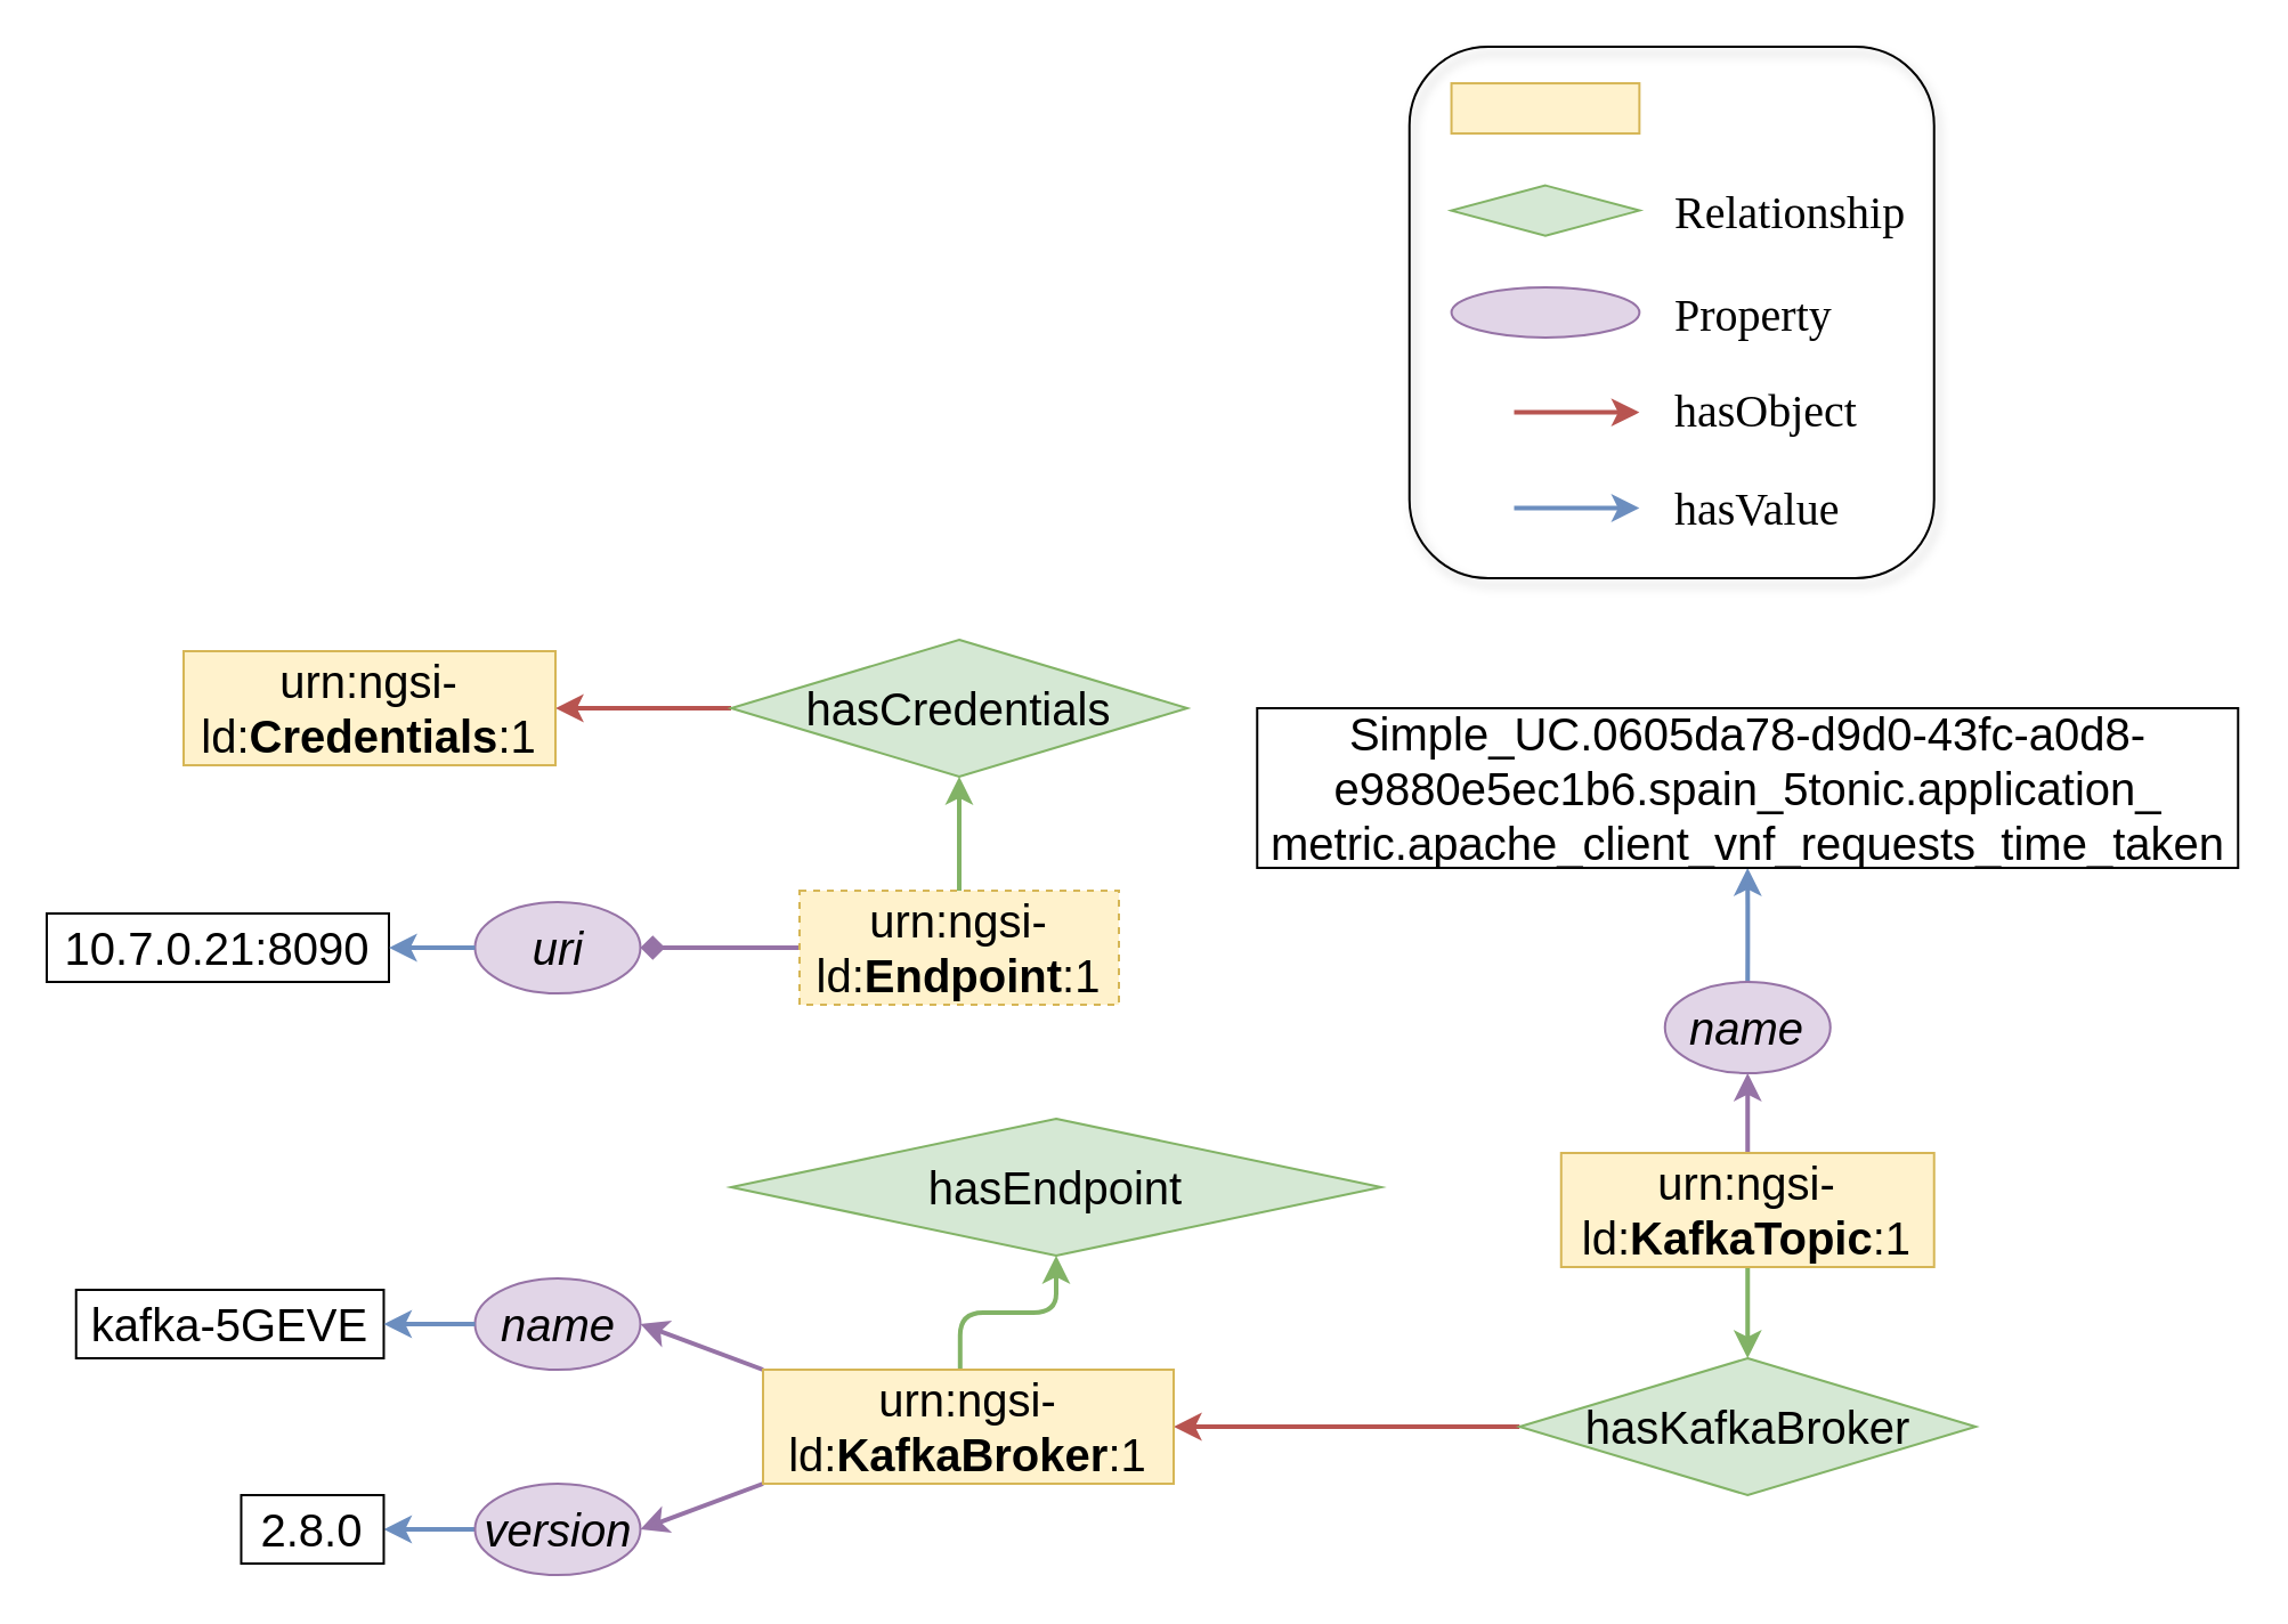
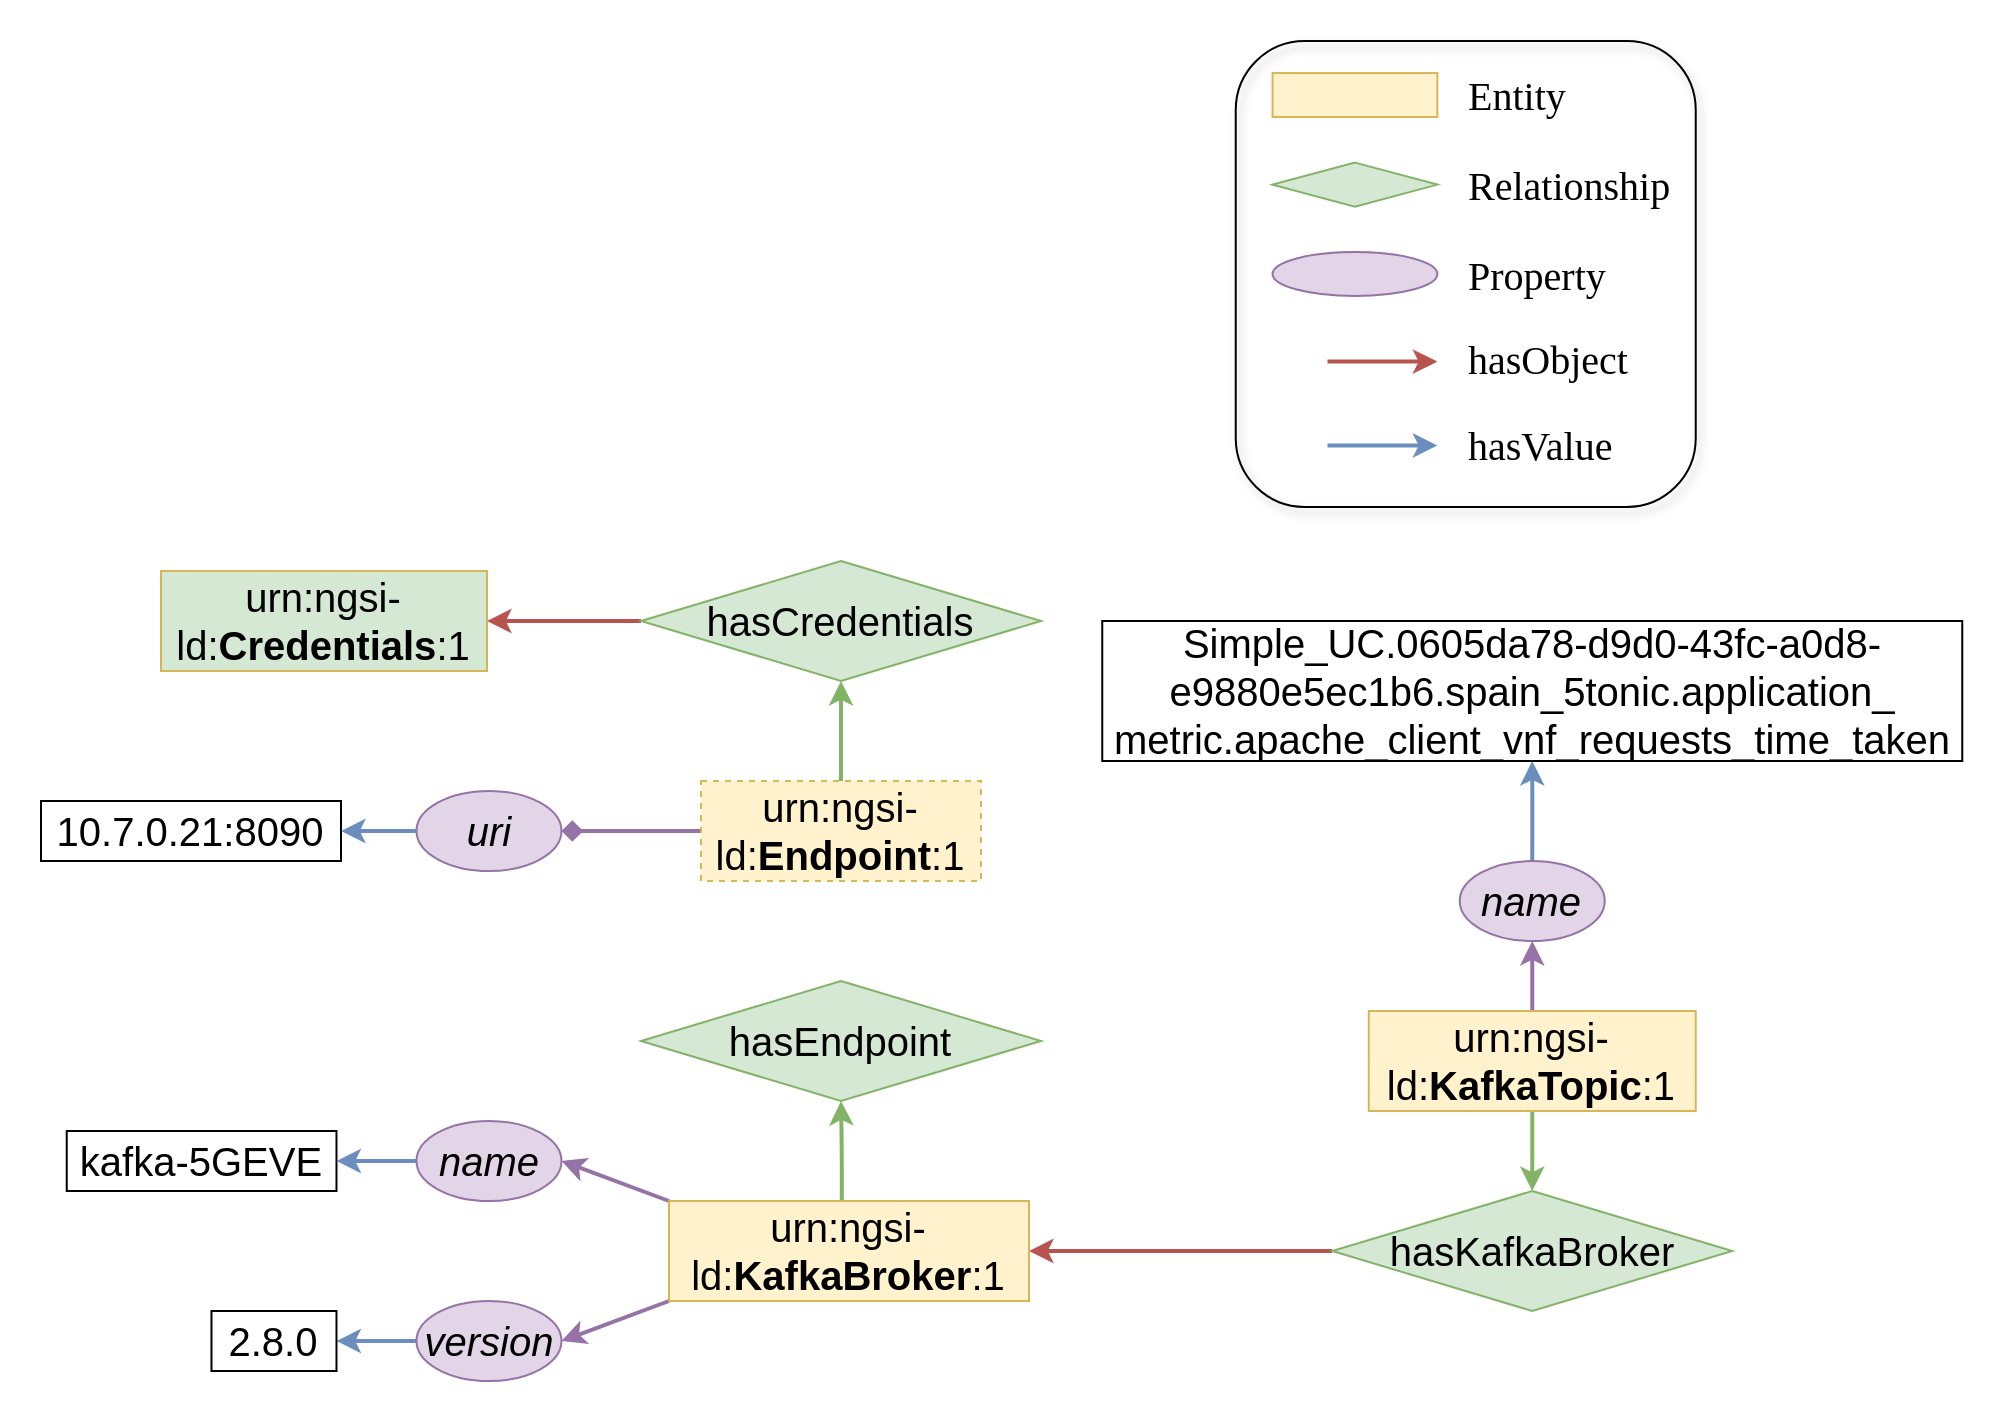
+ <mxCell id="32" value="Entity" style="text;html=1;strokeColor=none;fillColor=none;align=left;verticalAlign=middle;whiteSpace=wrap;rounded=0;labelBorderColor=none;fontSize=20;fontFamily=Tahoma;" parent="27" vertex="1"><mxGeometry x="114.549" y="19.047" width="96.136" height="15.957" as="geometry" /></mxCell>
- <mxCell id="41" value="urn:ngsi-ld:&lt;b style=&quot;font-size: 20px;&quot;&gt;Credentials&lt;/b&gt;:1" style="whiteSpace=wrap;html=1;align=center;fillColor=#fff2cc;strokeColor=#d6b656;fontSize=20;" parent="1" vertex="1"><mxGeometry x="80" y="285" width="163" height="50" as="geometry" /></mxCell>
+ <mxCell id="41" value="urn:ngsi-ld:&lt;b style=&quot;font-size: 20px;&quot;&gt;Credentials&lt;/b&gt;:1" style="whiteSpace=wrap;html=1;align=center;fillColor=#d5e8d4;strokeColor=#d6b656;fontSize=20;" parent="1" vertex="1"><mxGeometry x="80" y="285" width="163" height="50" as="geometry" /></mxCell>
- <mxCell id="25" value="hasEndpoint" style="shape=rhombus;perimeter=rhombusPerimeter;whiteSpace=wrap;html=1;align=center;fillColor=#d5e8d4;strokeColor=#82b366;fontSize=20;" parent="1" vertex="1"><mxGeometry x="320" y="490" width="285" height="60" as="geometry" /></mxCell>
+ <mxCell id="25" value="hasEndpoint" style="shape=rhombus;perimeter=rhombusPerimeter;whiteSpace=wrap;html=1;align=center;fillColor=#d5e8d4;strokeColor=#82b366;fontSize=20;" parent="1" vertex="1"><mxGeometry x="320" y="490" width="200" height="60" as="geometry" /></mxCell>
